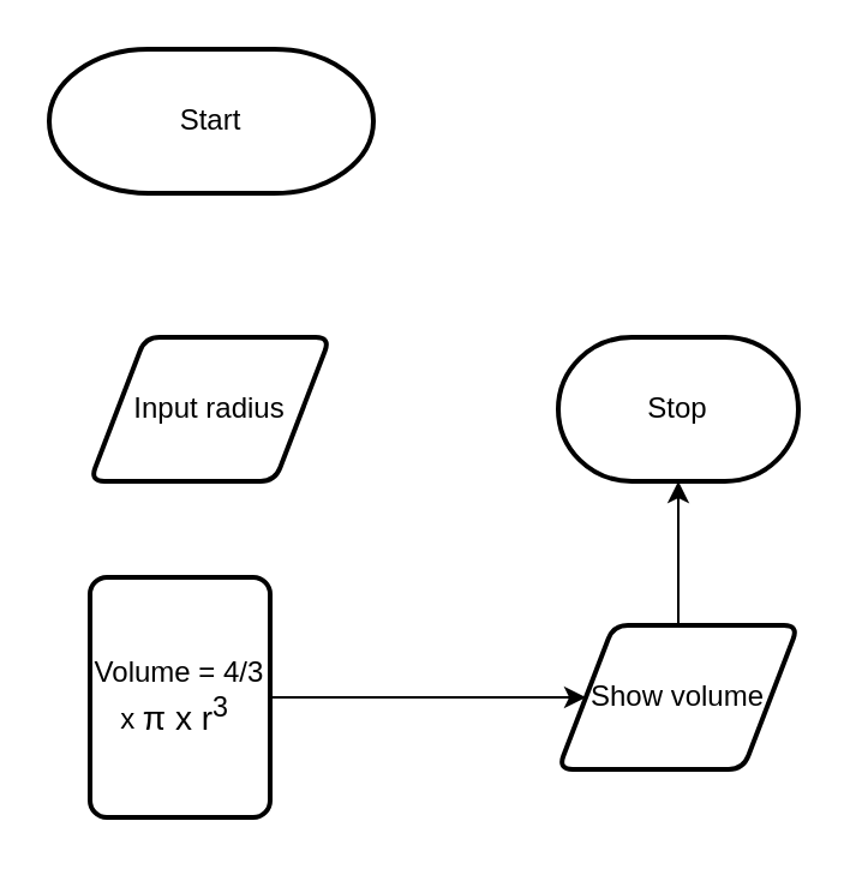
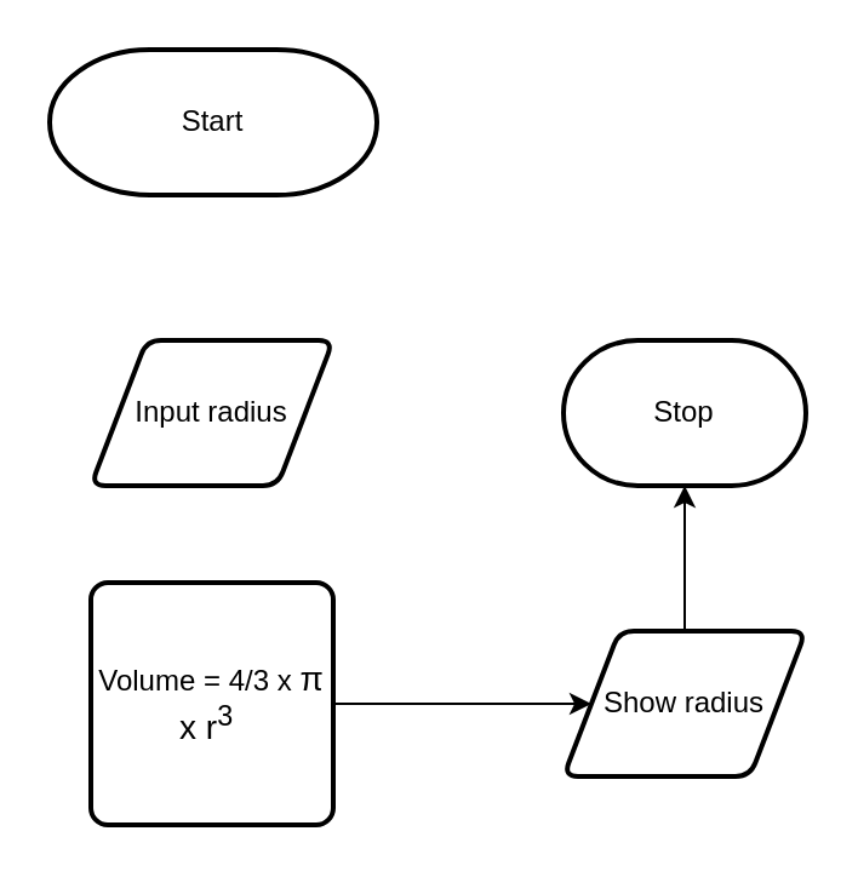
- <mxCell id="5" value="Volume = 4/3 x&amp;nbsp;&lt;span style=&quot;font-family: &amp;#34;arial&amp;#34; , sans-serif ; font-size: 14px ; text-align: left&quot;&gt;π x r&lt;sup&gt;3&lt;/sup&gt;&amp;nbsp;&lt;/span&gt;" style="rounded=1;whiteSpace=wrap;html=1;absoluteArcSize=1;arcSize=14;strokeWidth=2;" parent="1" vertex="1"><mxGeometry x="37" y="240" width="75" height="100" as="geometry" /></mxCell>
+ <mxCell id="5" value="Volume = 4/3 x&amp;nbsp;&lt;span style=&quot;font-family: &amp;#34;arial&amp;#34; , sans-serif ; font-size: 14px ; text-align: left&quot;&gt;π x r&lt;sup&gt;3&lt;/sup&gt;&amp;nbsp;&lt;/span&gt;" style="rounded=1;whiteSpace=wrap;html=1;absoluteArcSize=1;arcSize=14;strokeWidth=2;" parent="1" vertex="1"><mxGeometry x="37" y="240" width="100" height="100" as="geometry" /></mxCell>
- <mxCell id="7" value="&lt;font color=&quot;#000000&quot;&gt;Show volume&lt;/font&gt;" style="shape=parallelogram;html=1;strokeWidth=2;perimeter=parallelogramPerimeter;whiteSpace=wrap;rounded=1;arcSize=12;size=0.23;labelBackgroundColor=none;fontColor=#FFFFFF;" parent="1" vertex="1"><mxGeometry x="232" y="260" width="100" height="60" as="geometry" /></mxCell>
+ <mxCell id="7" value="&lt;font color=&quot;#000000&quot;&gt;Show radius&lt;/font&gt;" style="shape=parallelogram;html=1;strokeWidth=2;perimeter=parallelogramPerimeter;whiteSpace=wrap;rounded=1;arcSize=12;size=0.23;labelBackgroundColor=none;fontColor=#FFFFFF;" parent="1" vertex="1"><mxGeometry x="232" y="260" width="100" height="60" as="geometry" /></mxCell>
